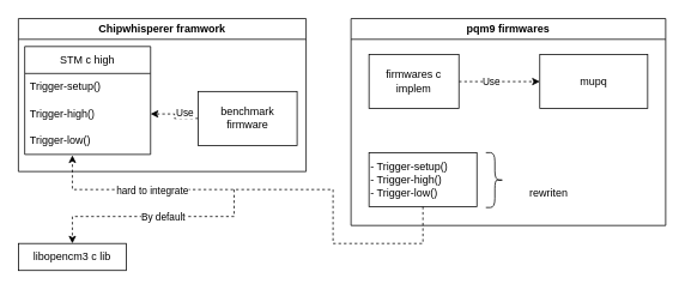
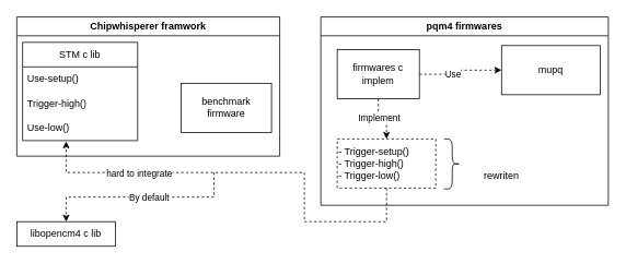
- <mxCell id="10" value="pqm9 firmwares" style="swimlane;whiteSpace=wrap;html=1;" vertex="1" parent="1"><mxGeometry x="390" y="20" width="350" height="230" as="geometry" /></mxCell>
+ <mxCell id="10" value="pqm4 firmwares" style="swimlane;whiteSpace=wrap;html=1;" vertex="1" parent="1"><mxGeometry x="390" y="20" width="350" height="230" as="geometry" /></mxCell>
- <mxCell id="3" value="STM c high" style="swimlane;fontStyle=0;childLayout=stackLayout;horizontal=1;startSize=30;horizontalStack=0;resizeParent=1;resizeParentMax=0;resizeLast=0;collapsible=1;marginBottom=0;whiteSpace=wrap;html=1;" vertex="1" parent="2"><mxGeometry x="7" y="31" width="140" height="120" as="geometry" /></mxCell>
+ <mxCell id="3" value="STM c lib" style="swimlane;fontStyle=0;childLayout=stackLayout;horizontal=1;startSize=30;horizontalStack=0;resizeParent=1;resizeParentMax=0;resizeLast=0;collapsible=1;marginBottom=0;whiteSpace=wrap;html=1;" vertex="1" parent="2"><mxGeometry x="7" y="31" width="140" height="120" as="geometry" /></mxCell>
- <mxCell id="17" value="mupq" style="rounded=0;whiteSpace=wrap;html=1;" vertex="1" parent="10"><mxGeometry x="210" y="40" width="120" height="60" as="geometry" /></mxCell>
+ <mxCell id="17" value="mupq" style="rounded=0;whiteSpace=wrap;html=1;" vertex="1" parent="10"><mxGeometry x="220" y="35" width="120" height="60" as="geometry" /></mxCell>
- <mxCell id="4" value="Trigger-setup()" style="text;strokeColor=none;fillColor=none;align=left;verticalAlign=middle;spacingLeft=4;spacingRight=4;overflow=hidden;points=[[0,0.5],[1,0.5]];portConstraint=eastwest;rotatable=0;whiteSpace=wrap;html=1;" vertex="1" parent="3"><mxGeometry y="30" width="140" height="30" as="geometry" /></mxCell>
+ <mxCell id="4" value="Use-setup()" style="text;strokeColor=none;fillColor=none;align=left;verticalAlign=middle;spacingLeft=4;spacingRight=4;overflow=hidden;points=[[0,0.5],[1,0.5]];portConstraint=eastwest;rotatable=0;whiteSpace=wrap;html=1;" vertex="1" parent="3"><mxGeometry y="30" width="140" height="30" as="geometry" /></mxCell>
- <mxCell id="7" style="edgeStyle=orthogonalEdgeStyle;rounded=0;orthogonalLoop=1;jettySize=auto;html=1;entryX=1;entryY=0.5;entryDx=0;entryDy=0;dashed=1;" edge="1" parent="2" source="9" target="5"><mxGeometry relative="1" as="geometry" /></mxCell>
- <mxCell id="8" value="Use" style="edgeLabel;html=1;align=center;verticalAlign=middle;resizable=0;points=[];" vertex="1" connectable="0" parent="7"><mxGeometry x="0.185" y="-2" relative="1" as="geometry"><mxPoint x="13" as="offset" /></mxGeometry></mxCell>
+ <mxCell id="13" style="edgeStyle=orthogonalEdgeStyle;rounded=0;orthogonalLoop=1;jettySize=auto;html=1;entryX=0.5;entryY=0;entryDx=0;entryDy=0;dashed=1;" edge="1" parent="10" source="16" target="18"><mxGeometry relative="1" as="geometry" /></mxCell>
+ <mxCell id="14" value="Use" style="edgeLabel;html=1;align=center;verticalAlign=middle;resizable=0;points=[];" vertex="1" connectable="0" parent="13"><mxGeometry x="-0.075" y="2" relative="1" as="geometry"><mxPoint x="-2" as="offset" /></mxGeometry></mxCell>
+ <mxCell id="15" value="Implement" style="edgeLabel;html=1;align=center;verticalAlign=middle;resizable=0;points=[];" vertex="1" connectable="0" parent="13"><mxGeometry x="-0.143" y="1" relative="1" as="geometry"><mxPoint as="offset" /></mxGeometry></mxCell>
- <mxCell id="6" value="Trigger-low()" style="text;strokeColor=none;fillColor=none;align=left;verticalAlign=middle;spacingLeft=4;spacingRight=4;overflow=hidden;points=[[0,0.5],[1,0.5]];portConstraint=eastwest;rotatable=0;whiteSpace=wrap;html=1;" vertex="1" parent="3"><mxGeometry y="90" width="140" height="30" as="geometry" /></mxCell>
+ <mxCell id="6" value="Use-low()" style="text;strokeColor=none;fillColor=none;align=left;verticalAlign=middle;spacingLeft=4;spacingRight=4;overflow=hidden;points=[[0,0.5],[1,0.5]];portConstraint=eastwest;rotatable=0;whiteSpace=wrap;html=1;" vertex="1" parent="3"><mxGeometry y="90" width="140" height="30" as="geometry" /></mxCell>
- <mxCell id="18" value="&lt;div align=&quot;left&quot;&gt;- Trigger-setup()&lt;/div&gt;&lt;div align=&quot;left&quot;&gt;- Trigger-high()&lt;br&gt;- Trigger-low()&lt;br&gt;&lt;/div&gt;" style="rounded=0;whiteSpace=wrap;html=1;align=left;" vertex="1" parent="10"><mxGeometry x="20" y="149" width="120" height="60" as="geometry" /></mxCell>
+ <mxCell id="18" value="&lt;div align=&quot;left&quot;&gt;- Trigger-setup()&lt;/div&gt;&lt;div align=&quot;left&quot;&gt;- Trigger-high()&lt;br&gt;- Trigger-low()&lt;br&gt;&lt;/div&gt;" style="rounded=0;whiteSpace=wrap;html=1;align=left;dashed=1;" vertex="1" parent="10"><mxGeometry x="20" y="149" width="120" height="60" as="geometry" /></mxCell>
- <mxCell id="25" value="libopencm3 c lib" style="rounded=0;whiteSpace=wrap;html=1;" vertex="1" parent="1"><mxGeometry x="20" y="270" width="120" height="30" as="geometry" /></mxCell>
+ <mxCell id="25" value="libopencm4 c lib" style="rounded=0;whiteSpace=wrap;html=1;" vertex="1" parent="1"><mxGeometry x="20" y="270" width="120" height="30" as="geometry" /></mxCell>
